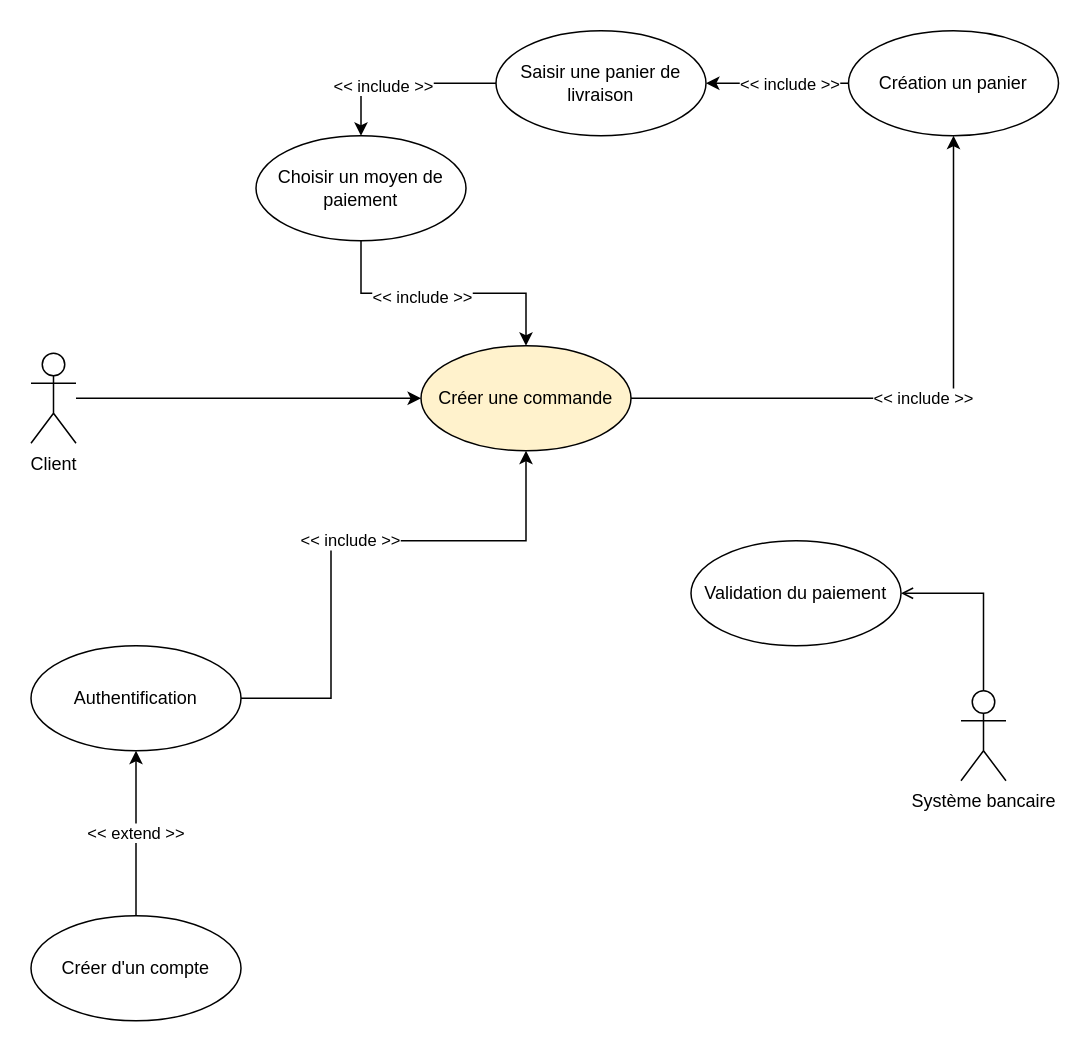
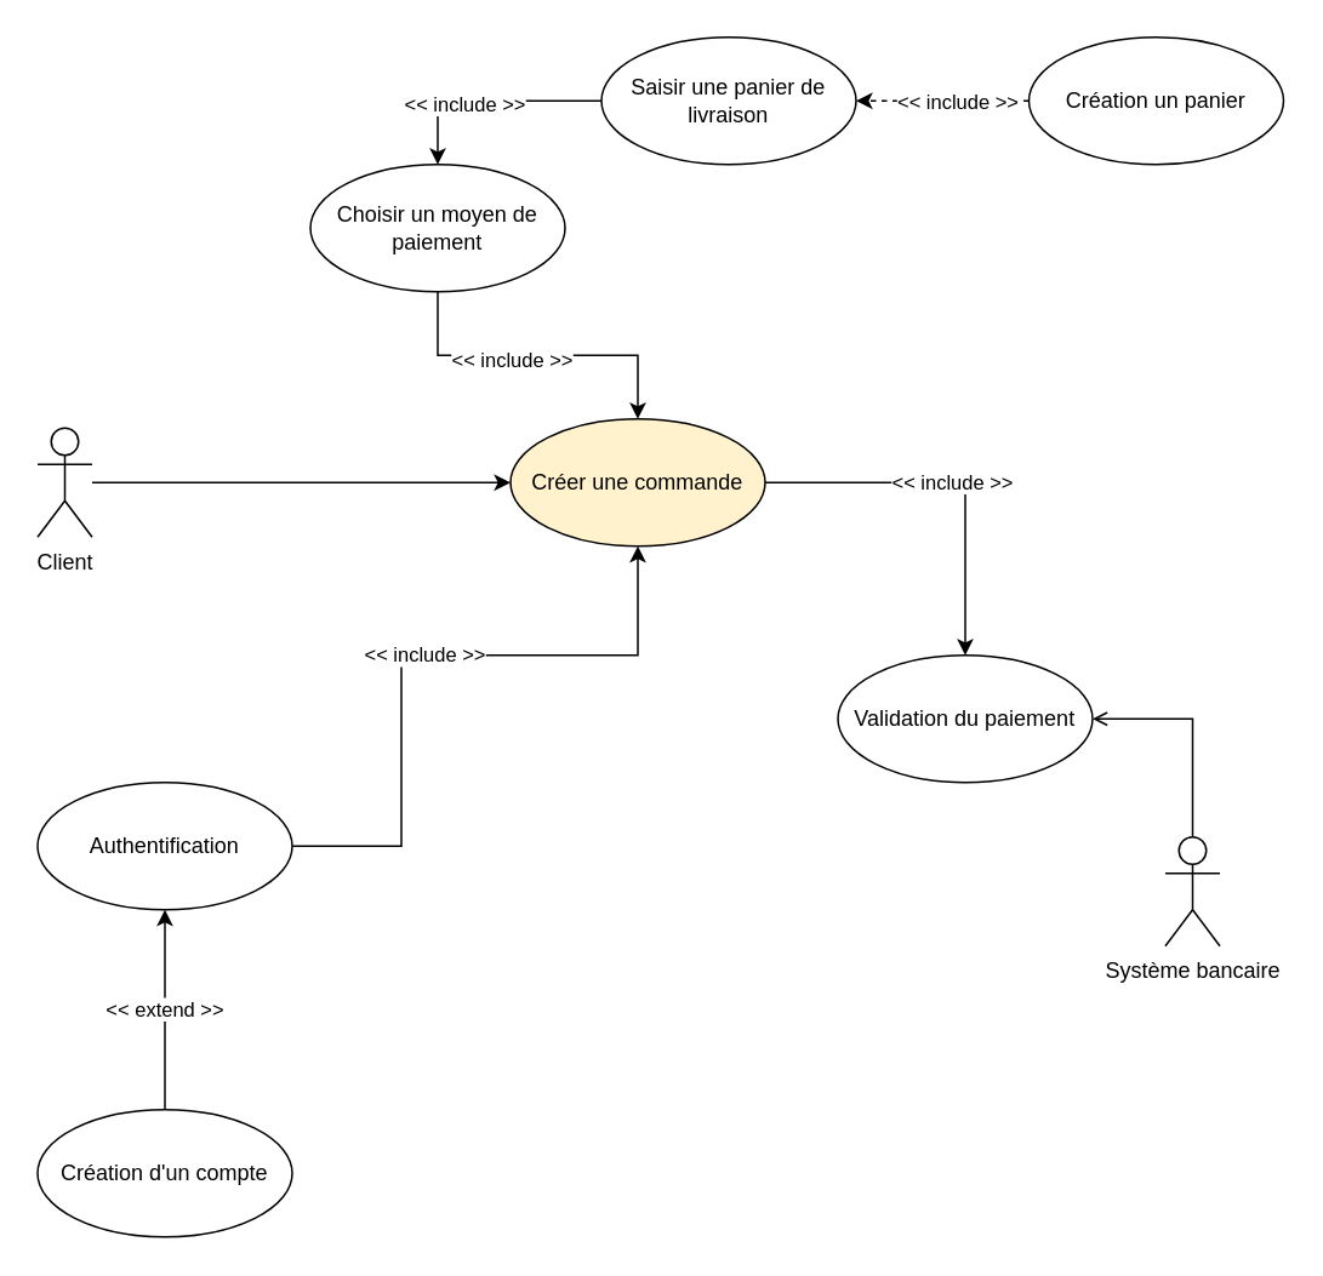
- <mxCell id="13" style="edgeStyle=orthogonalEdgeStyle;rounded=0;orthogonalLoop=1;jettySize=auto;html=1;entryX=1;entryY=0.5;entryDx=0;entryDy=0;" parent="1" source="15" target="18" edge="1"><mxGeometry relative="1" as="geometry" /></mxCell>
+ <mxCell id="13" style="edgeStyle=orthogonalEdgeStyle;rounded=0;orthogonalLoop=1;jettySize=auto;html=1;entryX=1;entryY=0.5;entryDx=0;entryDy=0;dashed=1;" parent="1" source="15" target="18" edge="1"><mxGeometry relative="1" as="geometry" /></mxCell>
- <mxCell id="4" value="&amp;lt;&amp;lt; include &amp;gt;&amp;gt;" style="edgeStyle=orthogonalEdgeStyle;rounded=0;orthogonalLoop=1;jettySize=auto;html=1;" parent="1" source="5" target="15" edge="1"><mxGeometry relative="1" as="geometry" /></mxCell>
+ <mxCell id="4" value="&amp;lt;&amp;lt; include &amp;gt;&amp;gt;" style="edgeStyle=orthogonalEdgeStyle;rounded=0;orthogonalLoop=1;jettySize=auto;html=1;entryX=0.5;entryY=0;entryDx=0;entryDy=0;" parent="1" source="5" target="8" edge="1"><mxGeometry relative="1" as="geometry" /></mxCell>
- <mxCell id="12" value="Créer d'un compte" style="ellipse;whiteSpace=wrap;html=1;" parent="1" vertex="1"><mxGeometry x="20" y="610" width="140" height="70" as="geometry" /></mxCell>
+ <mxCell id="12" value="Création d'un compte" style="ellipse;whiteSpace=wrap;html=1;" parent="1" vertex="1"><mxGeometry x="20" y="610" width="140" height="70" as="geometry" /></mxCell>
